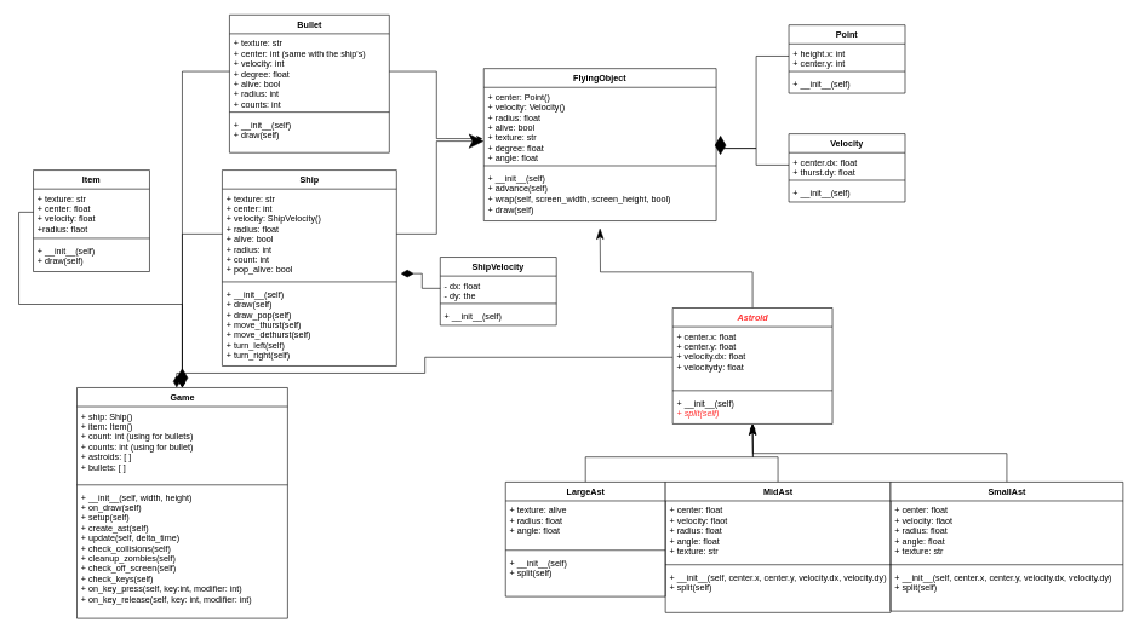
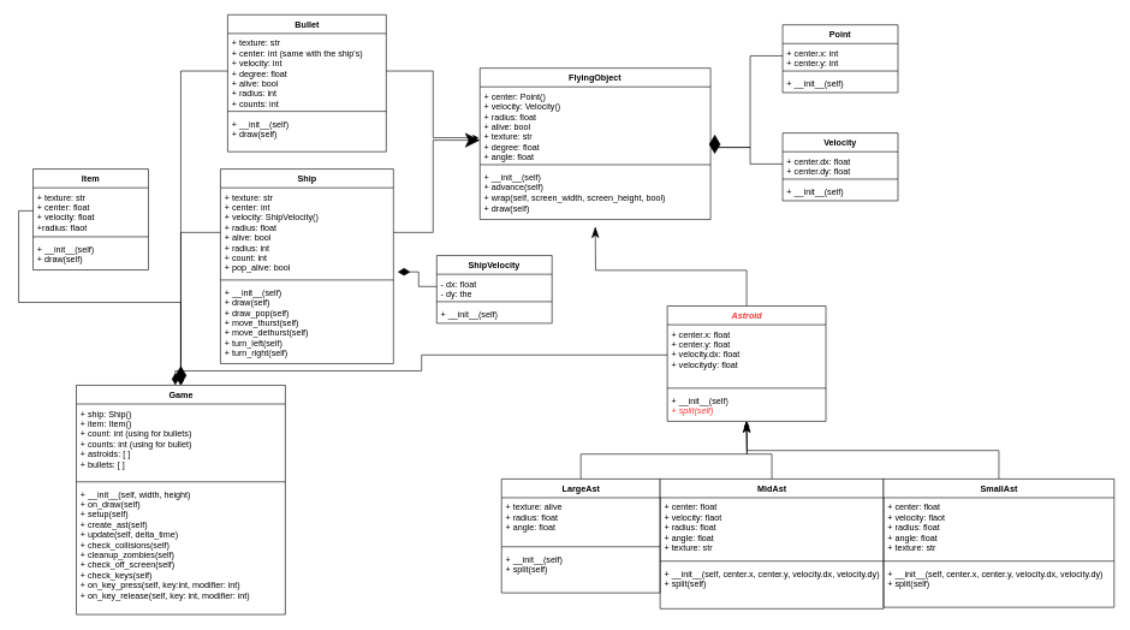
- <mxCell id="9" value="+ height.x: int&#10;+ center.y: int" style="text;strokeColor=none;fillColor=none;align=left;verticalAlign=top;spacingLeft=4;spacingRight=4;overflow=hidden;rotatable=0;points=[[0,0.5],[1,0.5]];portConstraint=eastwest;" parent="8" vertex="1"><mxGeometry y="26" width="160" height="34" as="geometry" /></mxCell>
+ <mxCell id="9" value="+ center.x: int&#10;+ center.y: int" style="text;strokeColor=none;fillColor=none;align=left;verticalAlign=top;spacingLeft=4;spacingRight=4;overflow=hidden;rotatable=0;points=[[0,0.5],[1,0.5]];portConstraint=eastwest;" parent="8" vertex="1"><mxGeometry y="26" width="160" height="34" as="geometry" /></mxCell>
- <mxCell id="13" value="+ center.dx: float&#10;+ thurst.dy: float" style="text;strokeColor=none;fillColor=none;align=left;verticalAlign=top;spacingLeft=4;spacingRight=4;overflow=hidden;rotatable=0;points=[[0,0.5],[1,0.5]];portConstraint=eastwest;" parent="12" vertex="1"><mxGeometry y="26" width="160" height="34" as="geometry" /></mxCell>
+ <mxCell id="13" value="+ center.dx: float&#10;+ center.dy: float" style="text;strokeColor=none;fillColor=none;align=left;verticalAlign=top;spacingLeft=4;spacingRight=4;overflow=hidden;rotatable=0;points=[[0,0.5],[1,0.5]];portConstraint=eastwest;" parent="12" vertex="1"><mxGeometry y="26" width="160" height="34" as="geometry" /></mxCell>
